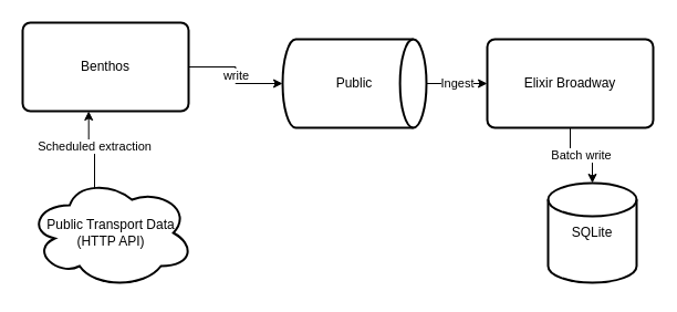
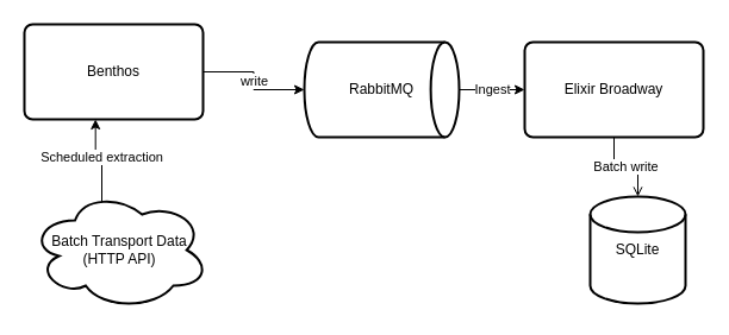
- <mxCell id="4" value="Public" style="strokeWidth=2;html=1;shape=mxgraph.flowchart.direct_data;whiteSpace=wrap;" vertex="1" parent="1"><mxGeometry x="255" y="35" width="130" height="80" as="geometry" /></mxCell>
+ <mxCell id="4" value="RabbitMQ" style="strokeWidth=2;html=1;shape=mxgraph.flowchart.direct_data;whiteSpace=wrap;" vertex="1" parent="1"><mxGeometry x="255" y="35" width="130" height="80" as="geometry" /></mxCell>
- <mxCell id="5" value="Batch write" style="edgeStyle=orthogonalEdgeStyle;rounded=0;orthogonalLoop=1;jettySize=auto;html=1;exitX=0.5;exitY=1;exitDx=0;exitDy=0;entryX=0.5;entryY=0;entryDx=0;entryDy=0;entryPerimeter=0;" edge="1" parent="1" source="6" target="2"><mxGeometry relative="1" as="geometry" /></mxCell>
+ <mxCell id="5" value="Batch write" style="edgeStyle=orthogonalEdgeStyle;rounded=0;orthogonalLoop=1;jettySize=auto;html=1;exitX=0.5;exitY=1;exitDx=0;exitDy=0;entryX=0.5;entryY=0;entryDx=0;entryDy=0;entryPerimeter=0;endArrow=open;" edge="1" parent="1" source="6" target="2"><mxGeometry relative="1" as="geometry" /></mxCell>
- <mxCell id="8" value="Public Transport Data (HTTP API)" style="ellipse;shape=cloud;whiteSpace=wrap;html=1;strokeWidth=2;" vertex="1" parent="1"><mxGeometry x="25" y="160" width="150" height="100" as="geometry" /></mxCell>
+ <mxCell id="8" value="Batch Transport Data (HTTP API)" style="ellipse;shape=cloud;whiteSpace=wrap;html=1;strokeWidth=2;" vertex="1" parent="1"><mxGeometry x="25" y="160" width="150" height="100" as="geometry" /></mxCell>
